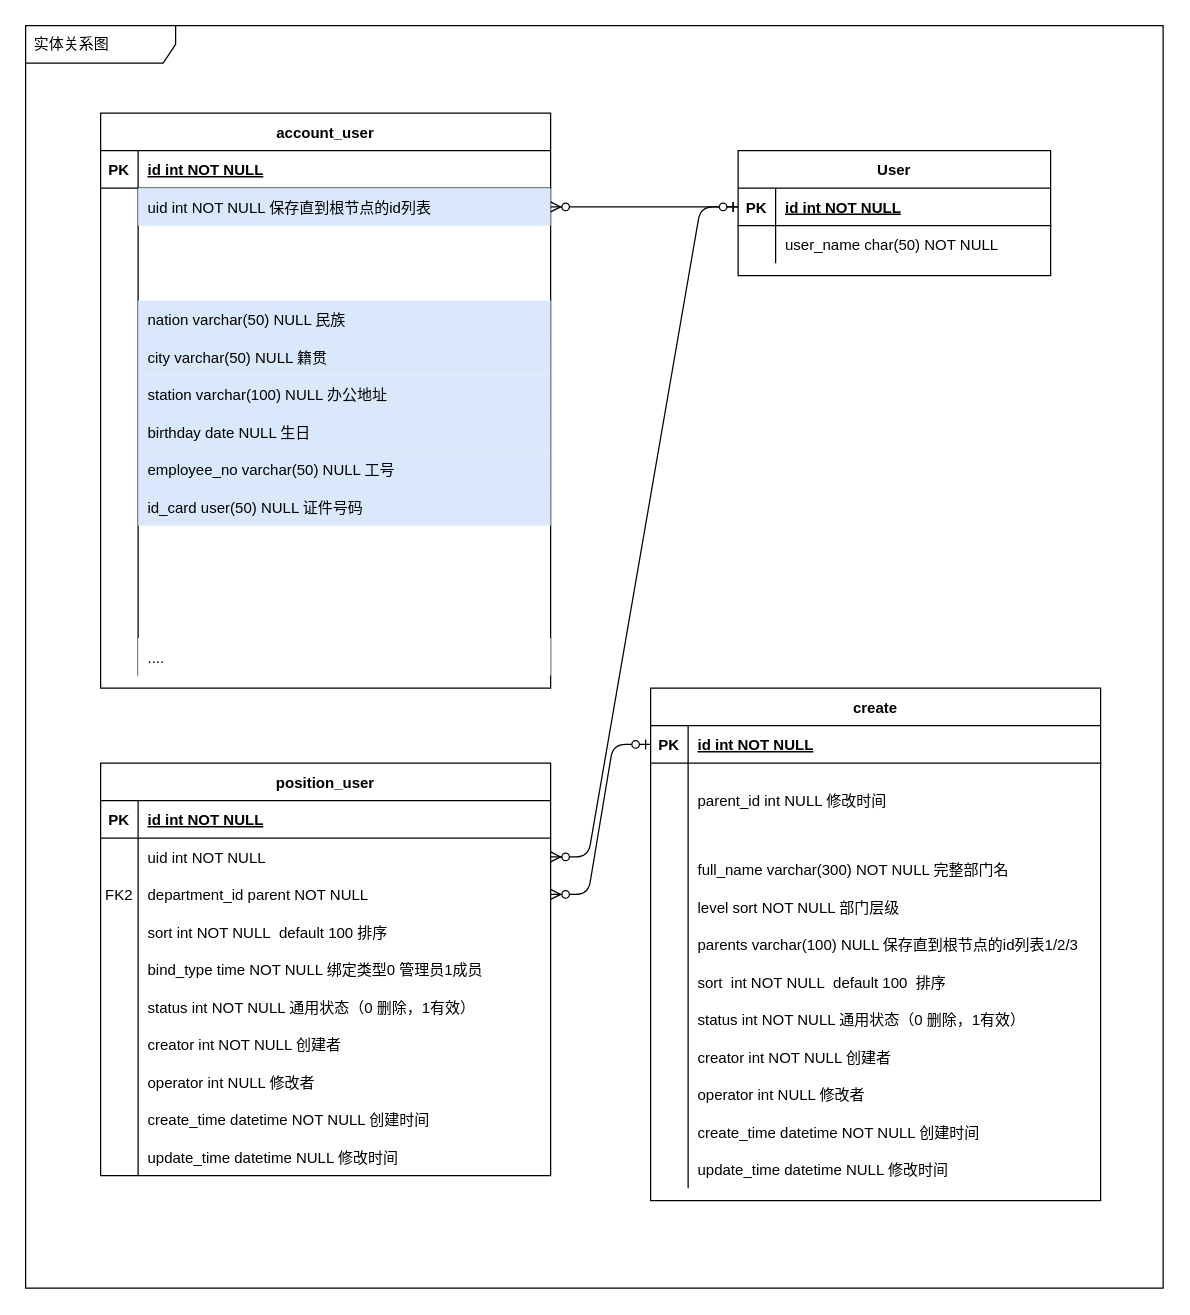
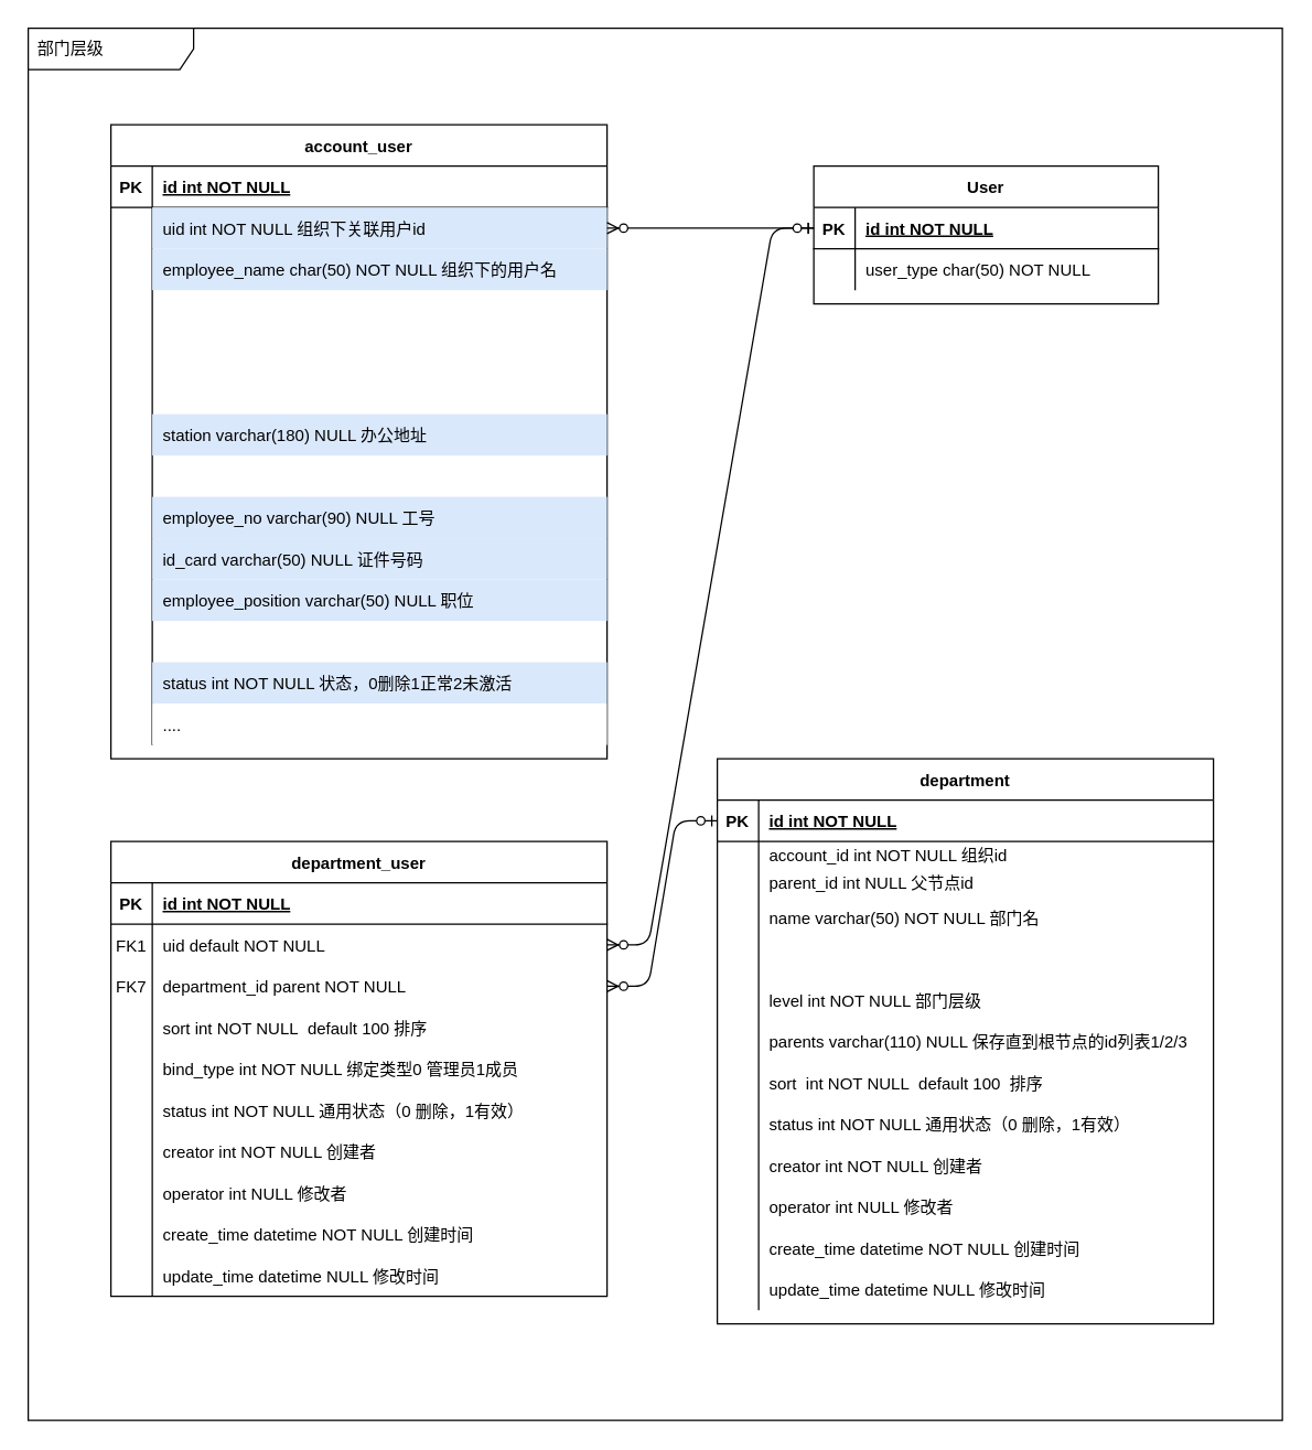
- <mxCell id="2" value="实体关系图" style="shape=umlFrame;whiteSpace=wrap;html=1;width=120;height=30;boundedLbl=1;verticalAlign=middle;align=left;spacingLeft=5;" parent="1" vertex="1"><mxGeometry x="20" y="20" width="910" height="1010" as="geometry" /></mxCell>
+ <mxCell id="2" value="部门层级" style="shape=umlFrame;whiteSpace=wrap;html=1;width=120;height=30;boundedLbl=1;verticalAlign=middle;align=left;spacingLeft=5;" parent="1" vertex="1"><mxGeometry x="20" y="20" width="910" height="1010" as="geometry" /></mxCell>
- <mxCell id="89" value="uid int NOT NULL 保存直到根节点的id列表" style="shape=partialRectangle;overflow=hidden;connectable=0;fillColor=#dae8fc;top=0;left=0;bottom=0;right=0;align=left;spacingLeft=6;strokeColor=#6c8ebf;" parent="87" vertex="1"><mxGeometry x="30" width="330" height="30" as="geometry" /></mxCell>
+ <mxCell id="89" value="uid int NOT NULL 组织下关联用户id" style="shape=partialRectangle;overflow=hidden;connectable=0;fillColor=#dae8fc;top=0;left=0;bottom=0;right=0;align=left;spacingLeft=6;strokeColor=#6c8ebf;" parent="87" vertex="1"><mxGeometry x="30" width="330" height="30" as="geometry" /></mxCell>
+ <mxCell id="92" value="employee_name char(50) NOT NULL 组织下的用户名" style="shape=partialRectangle;overflow=hidden;connectable=0;fillColor=#dae8fc;top=0;left=0;bottom=0;right=0;align=left;spacingLeft=6;strokeColor=#6c8ebf;" parent="90" vertex="1"><mxGeometry x="30" width="330" height="30" as="geometry" /></mxCell>
- <mxCell id="81" value="user_name char(50) NOT NULL" style="shape=partialRectangle;overflow=hidden;connectable=0;fillColor=none;top=0;left=0;bottom=0;right=0;align=left;spacingLeft=6;" parent="79" vertex="1"><mxGeometry x="30" width="220" height="30" as="geometry" /></mxCell>
+ <mxCell id="81" value="user_type char(50) NOT NULL" style="shape=partialRectangle;overflow=hidden;connectable=0;fillColor=none;top=0;left=0;bottom=0;right=0;align=left;spacingLeft=6;" parent="79" vertex="1"><mxGeometry x="30" width="220" height="30" as="geometry" /></mxCell>
- <mxCell id="97" value="nation varchar(50) NULL 民族" style="shape=partialRectangle;overflow=hidden;connectable=0;fillColor=#dae8fc;top=0;left=0;bottom=0;right=0;align=left;spacingLeft=6;strokeColor=#6c8ebf;" parent="95" vertex="1"><mxGeometry x="30" width="330" height="30" as="geometry" /></mxCell>
- <mxCell id="100" value="city varchar(50) NULL 籍贯" style="shape=partialRectangle;overflow=hidden;connectable=0;fillColor=#dae8fc;top=0;left=0;bottom=0;right=0;align=left;spacingLeft=6;strokeColor=#6c8ebf;" parent="98" vertex="1"><mxGeometry x="30" width="330" height="30" as="geometry" /></mxCell>
- <mxCell id="103" value="station varchar(100) NULL 办公地址" style="shape=partialRectangle;overflow=hidden;connectable=0;fillColor=#dae8fc;top=0;left=0;bottom=0;right=0;align=left;spacingLeft=6;strokeColor=#6c8ebf;" parent="101" vertex="1"><mxGeometry x="30" width="330" height="30" as="geometry" /></mxCell>
+ <mxCell id="103" value="station varchar(180) NULL 办公地址" style="shape=partialRectangle;overflow=hidden;connectable=0;fillColor=#dae8fc;top=0;left=0;bottom=0;right=0;align=left;spacingLeft=6;strokeColor=#6c8ebf;" parent="101" vertex="1"><mxGeometry x="30" width="330" height="30" as="geometry" /></mxCell>
- <mxCell id="106" value="birthday date NULL 生日" style="shape=partialRectangle;overflow=hidden;connectable=0;fillColor=#dae8fc;top=0;left=0;bottom=0;right=0;align=left;spacingLeft=6;strokeColor=#6c8ebf;" parent="104" vertex="1"><mxGeometry x="30" width="330" height="30" as="geometry" /></mxCell>
- <mxCell id="109" value="employee_no varchar(50) NULL 工号" style="shape=partialRectangle;overflow=hidden;connectable=0;fillColor=#dae8fc;top=0;left=0;bottom=0;right=0;align=left;spacingLeft=6;strokeColor=#6c8ebf;" parent="107" vertex="1"><mxGeometry x="30" width="330" height="30" as="geometry" /></mxCell>
+ <mxCell id="109" value="employee_no varchar(90) NULL 工号" style="shape=partialRectangle;overflow=hidden;connectable=0;fillColor=#dae8fc;top=0;left=0;bottom=0;right=0;align=left;spacingLeft=6;strokeColor=#6c8ebf;" parent="107" vertex="1"><mxGeometry x="30" width="330" height="30" as="geometry" /></mxCell>
- <mxCell id="112" value="id_card user(50) NULL 证件号码" style="shape=partialRectangle;overflow=hidden;connectable=0;fillColor=#dae8fc;top=0;left=0;bottom=0;right=0;align=left;spacingLeft=6;strokeColor=#6c8ebf;" parent="110" vertex="1"><mxGeometry x="30" width="330" height="30" as="geometry" /></mxCell>
+ <mxCell id="112" value="id_card varchar(50) NULL 证件号码" style="shape=partialRectangle;overflow=hidden;connectable=0;fillColor=#dae8fc;top=0;left=0;bottom=0;right=0;align=left;spacingLeft=6;strokeColor=#6c8ebf;" parent="110" vertex="1"><mxGeometry x="30" width="330" height="30" as="geometry" /></mxCell>
+ <mxCell id="115" value="employee_position varchar(50) NULL 职位" style="shape=partialRectangle;overflow=hidden;connectable=0;fillColor=#dae8fc;top=0;left=0;bottom=0;right=0;align=left;spacingLeft=6;strokeColor=#6c8ebf;" parent="113" vertex="1"><mxGeometry x="30" width="330" height="30" as="geometry" /></mxCell>
+ <mxCell id="120" value="status int NOT NULL 状态，0删除1正常2未激活" style="shape=partialRectangle;overflow=hidden;connectable=0;fillColor=#dae8fc;top=0;left=0;bottom=0;right=0;align=left;spacingLeft=6;strokeColor=#6c8ebf;" parent="118" vertex="1"><mxGeometry x="30" width="330" height="30" as="geometry" /></mxCell>
- <mxCell id="35" value="create" style="shape=table;startSize=30;container=1;collapsible=1;childLayout=tableLayout;fixedRows=1;rowLines=0;fontStyle=1;align=center;resizeLast=1;" parent="1" vertex="1"><mxGeometry x="520" y="550" width="360" height="410" as="geometry" /></mxCell>
+ <mxCell id="35" value="department" style="shape=table;startSize=30;container=1;collapsible=1;childLayout=tableLayout;fixedRows=1;rowLines=0;fontStyle=1;align=center;resizeLast=1;" parent="1" vertex="1"><mxGeometry x="520" y="550" width="360" height="410" as="geometry" /></mxCell>
+ <mxCell id="41" value="account_id int NOT NULL 组织id" style="shape=partialRectangle;overflow=hidden;connectable=0;fillColor=none;top=0;left=0;bottom=0;right=0;align=left;spacingLeft=6;" parent="39" vertex="1"><mxGeometry x="30" width="330" height="20" as="geometry" /></mxCell>
- <mxCell id="4" value="position_user" style="shape=table;startSize=30;container=1;collapsible=1;childLayout=tableLayout;fixedRows=1;rowLines=0;fontStyle=1;align=center;resizeLast=1;" parent="1" vertex="1"><mxGeometry y="610" width="360" height="330" as="geometry" x="80" /></mxCell>
+ <mxCell id="4" value="department_user" style="shape=table;startSize=30;container=1;collapsible=1;childLayout=tableLayout;fixedRows=1;rowLines=0;fontStyle=1;align=center;resizeLast=1;" parent="1" vertex="1"><mxGeometry y="610" width="360" height="330" as="geometry" x="80" /></mxCell>
- <mxCell id="44" value="parent_id int NULL 修改时间" style="shape=partialRectangle;overflow=hidden;connectable=0;fillColor=none;top=0;left=0;bottom=0;right=0;align=left;spacingLeft=6;" parent="42" vertex="1"><mxGeometry x="30" width="330" height="20" as="geometry" /></mxCell>
+ <mxCell id="44" value="parent_id int NULL 父节点id" style="shape=partialRectangle;overflow=hidden;connectable=0;fillColor=none;top=0;left=0;bottom=0;right=0;align=left;spacingLeft=6;" parent="42" vertex="1"><mxGeometry x="30" width="330" height="20" as="geometry" /></mxCell>
+ <mxCell id="47" value="name varchar(50) NOT NULL 部门名" style="shape=partialRectangle;overflow=hidden;connectable=0;fillColor=none;top=0;left=0;bottom=0;right=0;align=left;spacingLeft=6;" parent="45" vertex="1"><mxGeometry x="30" width="330" height="30" as="geometry" /></mxCell>
+ <mxCell id="9" value="FK1" style="shape=partialRectangle;overflow=hidden;connectable=0;fillColor=none;top=0;left=0;bottom=0;right=0;" parent="8" vertex="1"><mxGeometry width="30" height="30" as="geometry" /></mxCell>
- <mxCell id="10" value="uid int NOT NULL" style="shape=partialRectangle;overflow=hidden;connectable=0;fillColor=none;top=0;left=0;bottom=0;right=0;align=left;spacingLeft=6;" parent="8" vertex="1"><mxGeometry x="30" width="330" height="30" as="geometry" /></mxCell>
+ <mxCell id="10" value="uid default NOT NULL" style="shape=partialRectangle;overflow=hidden;connectable=0;fillColor=none;top=0;left=0;bottom=0;right=0;align=left;spacingLeft=6;" parent="8" vertex="1"><mxGeometry x="30" width="330" height="30" as="geometry" /></mxCell>
- <mxCell id="50" value="full_name varchar(300) NOT NULL 完整部门名" style="shape=partialRectangle;overflow=hidden;connectable=0;fillColor=none;top=0;left=0;bottom=0;right=0;align=left;spacingLeft=6;" parent="48" vertex="1"><mxGeometry x="30" width="330" height="30" as="geometry" /></mxCell>
- <mxCell id="12" value="FK2" style="shape=partialRectangle;overflow=hidden;connectable=0;fillColor=none;top=0;left=0;bottom=0;right=0;" parent="11" vertex="1"><mxGeometry width="30" height="30" as="geometry" /></mxCell>
+ <mxCell id="12" value="FK7" style="shape=partialRectangle;overflow=hidden;connectable=0;fillColor=none;top=0;left=0;bottom=0;right=0;" parent="11" vertex="1"><mxGeometry width="30" height="30" as="geometry" /></mxCell>
- <mxCell id="53" value="level sort NOT NULL 部门层级" style="shape=partialRectangle;overflow=hidden;connectable=0;fillColor=none;top=0;left=0;bottom=0;right=0;align=left;spacingLeft=6;" parent="51" vertex="1"><mxGeometry x="30" width="330" height="30" as="geometry" /></mxCell>
+ <mxCell id="53" value="level int NOT NULL 部门层级" style="shape=partialRectangle;overflow=hidden;connectable=0;fillColor=none;top=0;left=0;bottom=0;right=0;align=left;spacingLeft=6;" parent="51" vertex="1"><mxGeometry x="30" width="330" height="30" as="geometry" /></mxCell>
- <mxCell id="56" value="parents varchar(100) NULL 保存直到根节点的id列表1/2/3" style="shape=partialRectangle;overflow=hidden;connectable=0;fillColor=none;top=0;left=0;bottom=0;right=0;align=left;spacingLeft=6;" parent="54" vertex="1"><mxGeometry x="30" width="330" height="30" as="geometry" /></mxCell>
+ <mxCell id="56" value="parents varchar(110) NULL 保存直到根节点的id列表1/2/3" style="shape=partialRectangle;overflow=hidden;connectable=0;fillColor=none;top=0;left=0;bottom=0;right=0;align=left;spacingLeft=6;" parent="54" vertex="1"><mxGeometry x="30" width="330" height="30" as="geometry" /></mxCell>
- <mxCell id="19" value="bind_type time NOT NULL 绑定类型0 管理员1成员 " style="shape=partialRectangle;overflow=hidden;connectable=0;fillColor=none;top=0;left=0;bottom=0;right=0;align=left;spacingLeft=6;" parent="17" vertex="1"><mxGeometry x="30" width="330" height="30" as="geometry" /></mxCell>
+ <mxCell id="19" value="bind_type int NOT NULL 绑定类型0 管理员1成员 " style="shape=partialRectangle;overflow=hidden;connectable=0;fillColor=none;top=0;left=0;bottom=0;right=0;align=left;spacingLeft=6;" parent="17" vertex="1"><mxGeometry x="30" width="330" height="30" as="geometry" /></mxCell>
